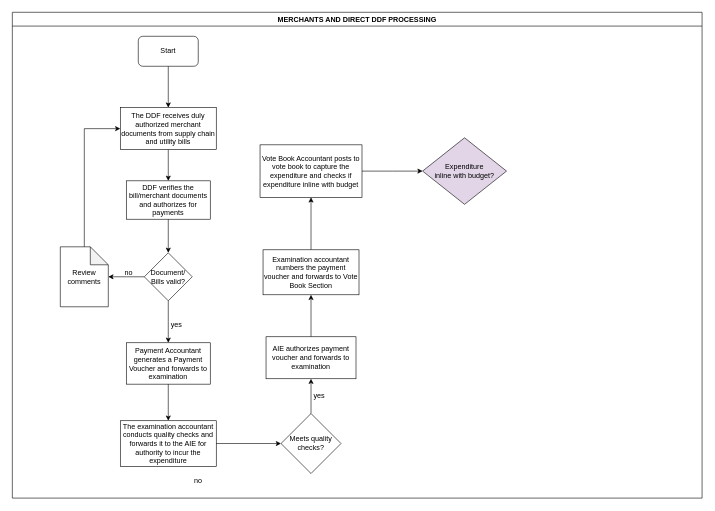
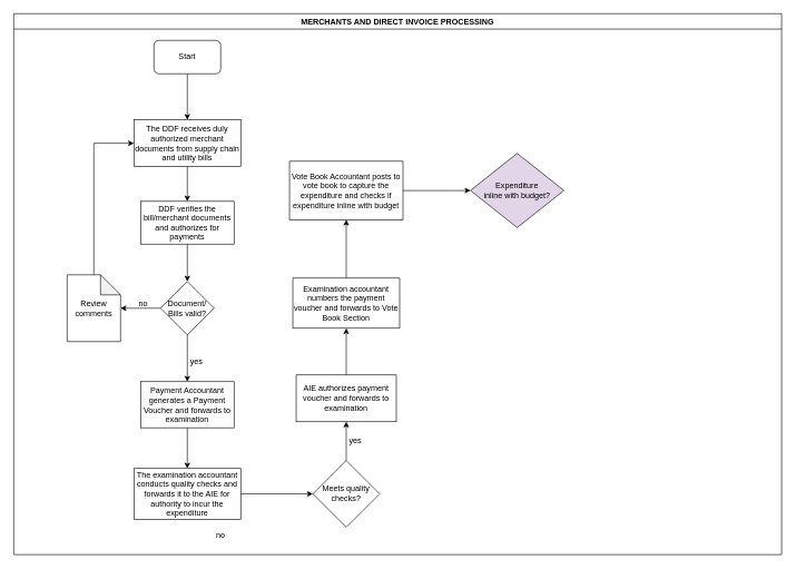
- <mxCell id="2" value="MERCHANTS AND DIRECT DDF PROCESSING" style="swimlane;" vertex="1" parent="1"><mxGeometry x="20" y="20" width="1150" height="810" as="geometry" /></mxCell>
+ <mxCell id="2" value="MERCHANTS AND DIRECT INVOICE PROCESSING" style="swimlane;" vertex="1" parent="1"><mxGeometry x="20" y="20" width="1150" height="810" as="geometry" /></mxCell>
